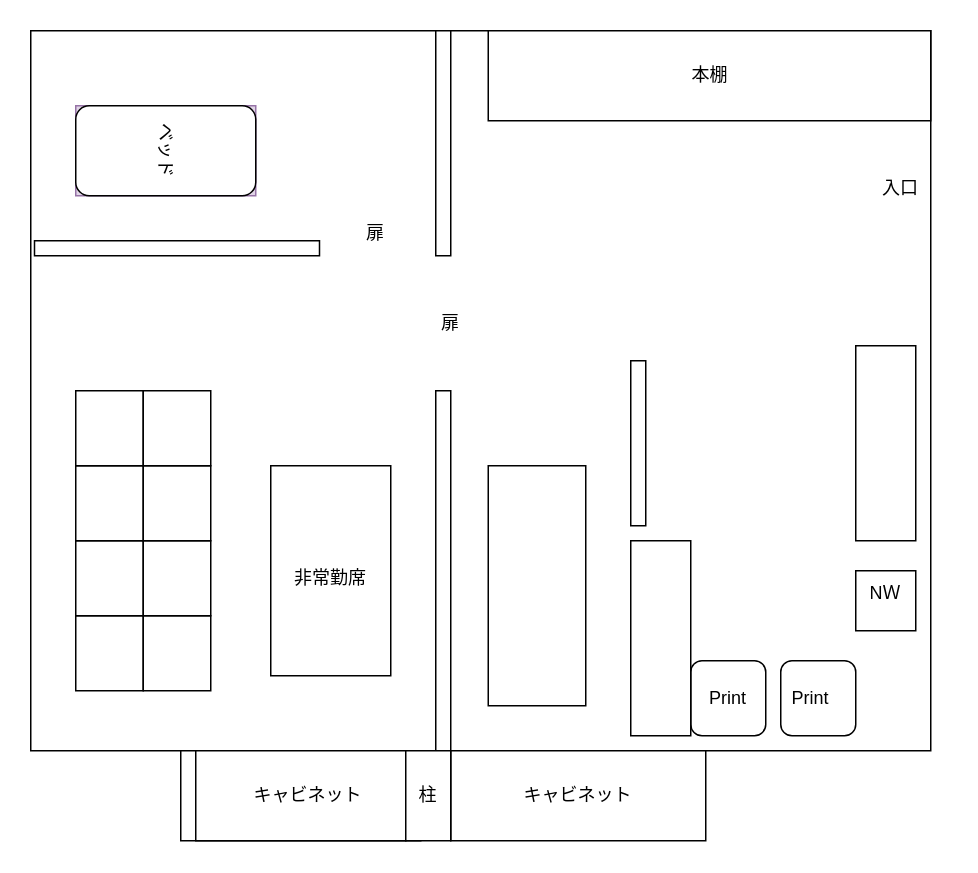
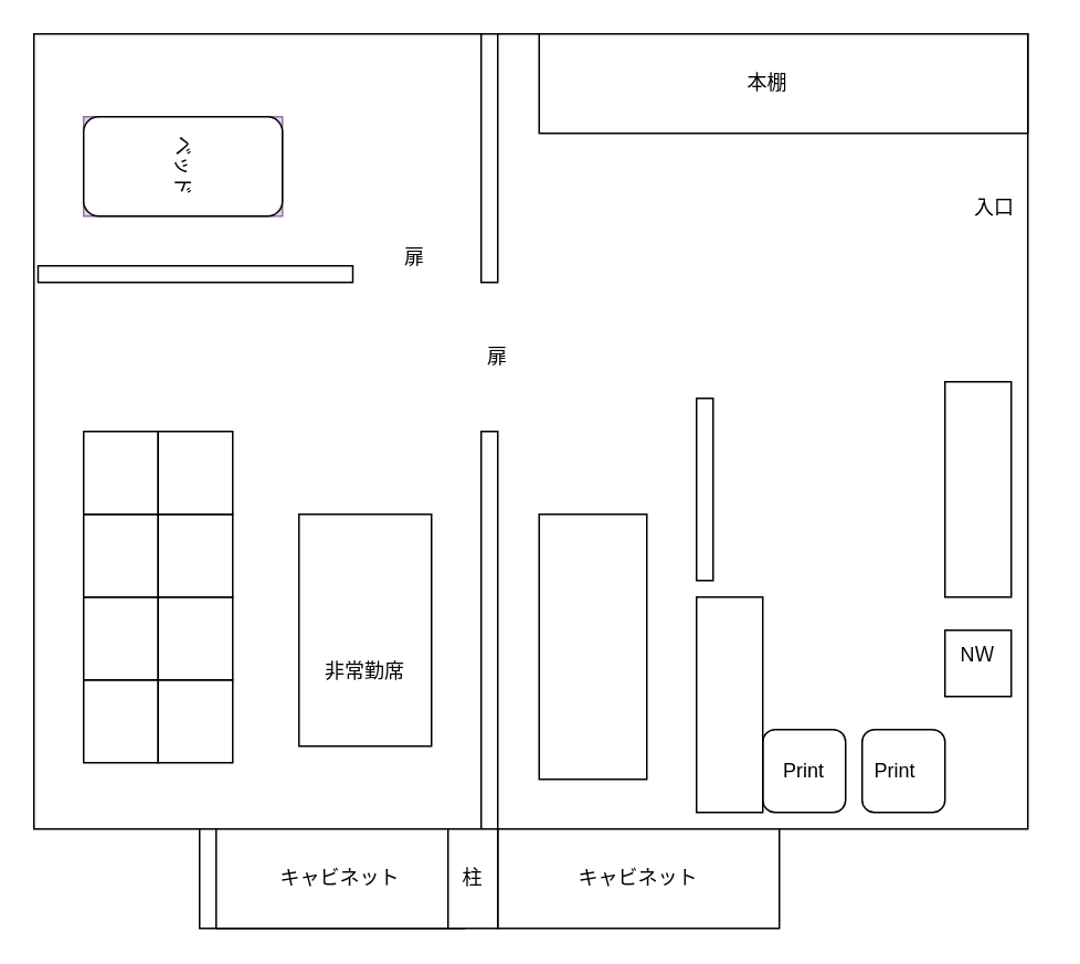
- <mxCell id="30" value="本棚" style="text;html=1;strokeColor=none;fillColor=none;align=center;verticalAlign=middle;whiteSpace=wrap;rounded=0;" vertex="1" parent="1"><mxGeometry x="442.5" y="35" width="60" height="30" as="geometry" /></mxCell>
+ <mxCell id="30" value="本棚" style="text;html=1;strokeColor=none;fillColor=none;align=center;verticalAlign=middle;whiteSpace=wrap;rounded=0;" vertex="1" parent="1"><mxGeometry x="432.5" y="35" width="60" height="30" as="geometry" /></mxCell>
- <mxCell id="26" value="非常勤席" style="text;html=1;strokeColor=none;fillColor=none;align=center;verticalAlign=middle;whiteSpace=wrap;rounded=0;" vertex="1" parent="1"><mxGeometry x="190" y="370" width="60" height="30" as="geometry" /></mxCell>
+ <mxCell id="26" value="非常勤席" style="text;html=1;strokeColor=none;fillColor=none;align=center;verticalAlign=middle;whiteSpace=wrap;rounded=0;" vertex="1" parent="1"><mxGeometry x="190" y="390" width="60" height="30" as="geometry" /></mxCell>
